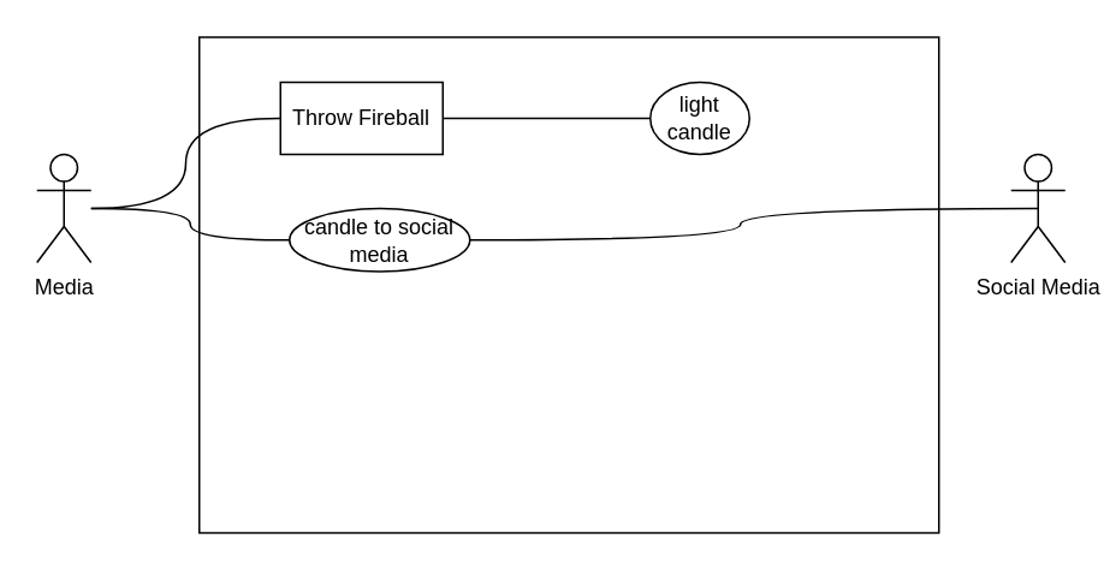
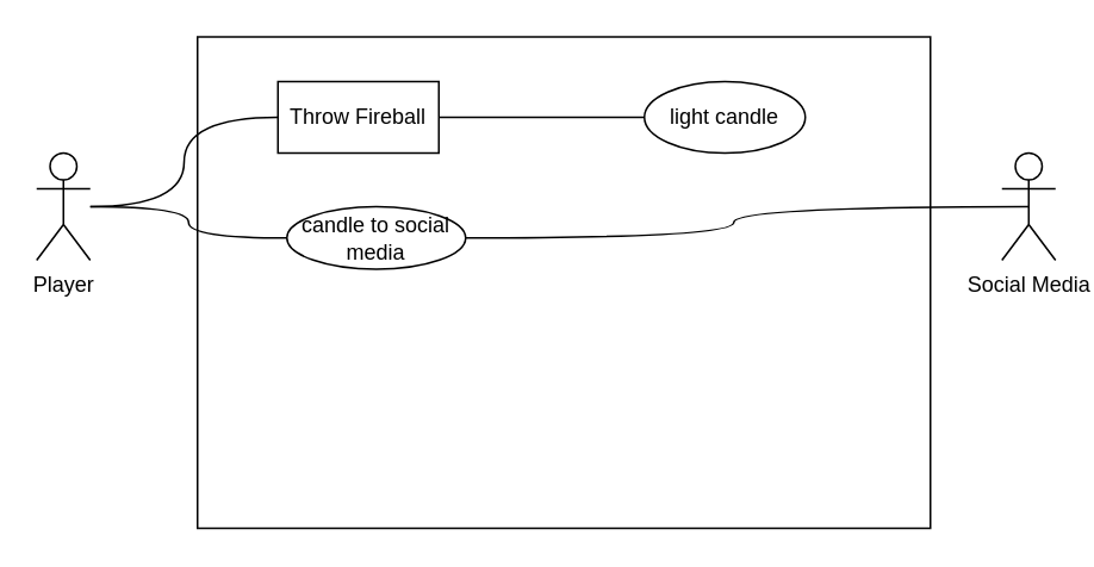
- <mxCell id="6" value="light candle" style="ellipse;whiteSpace=wrap;html=1;fillColor=none;" parent="1" vertex="1"><mxGeometry x="360" y="45" width="55" height="40" as="geometry" /></mxCell>
+ <mxCell id="6" value="light candle" style="ellipse;whiteSpace=wrap;html=1;fillColor=none;" parent="1" vertex="1"><mxGeometry x="360" y="45" width="90" height="40" as="geometry" /></mxCell>
- <mxCell id="2" value="Media" style="shape=umlActor;verticalLabelPosition=bottom;labelBackgroundColor=#ffffff;verticalAlign=top;html=1;" parent="1" vertex="1"><mxGeometry x="20" y="85" width="30" height="60" as="geometry" /></mxCell>
+ <mxCell id="2" value="Player" style="shape=umlActor;verticalLabelPosition=bottom;labelBackgroundColor=#ffffff;verticalAlign=top;html=1;" parent="1" vertex="1"><mxGeometry x="20" y="85" width="30" height="60" as="geometry" /></mxCell>
